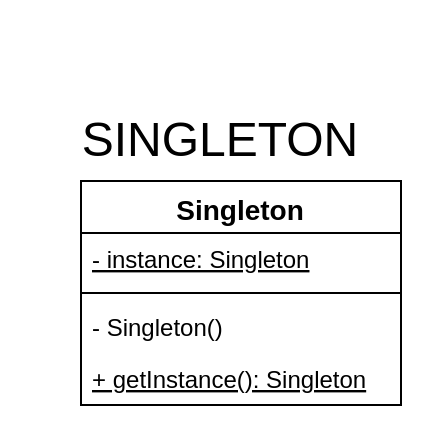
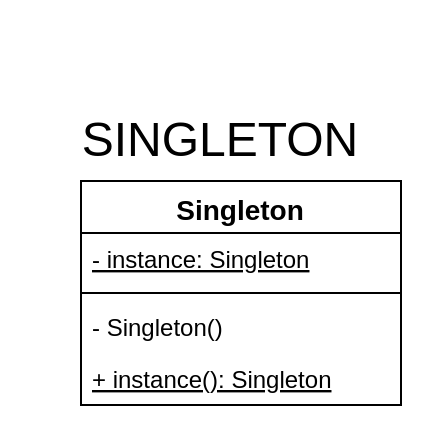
- <mxCell id="7" value="+ getInstance(): Singleton" style="text;strokeColor=none;fillColor=none;align=left;verticalAlign=top;spacingLeft=4;spacingRight=4;overflow=hidden;rotatable=0;points=[[0,0.5],[1,0.5]];portConstraint=eastwest;fontStyle=4" vertex="1" parent="3"><mxGeometry y="86" width="160" height="26" as="geometry" /></mxCell>
+ <mxCell id="7" value="+ instance(): Singleton" style="text;strokeColor=none;fillColor=none;align=left;verticalAlign=top;spacingLeft=4;spacingRight=4;overflow=hidden;rotatable=0;points=[[0,0.5],[1,0.5]];portConstraint=eastwest;fontStyle=4" vertex="1" parent="3"><mxGeometry y="86" width="160" height="26" as="geometry" /></mxCell>
